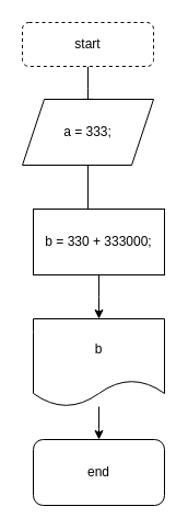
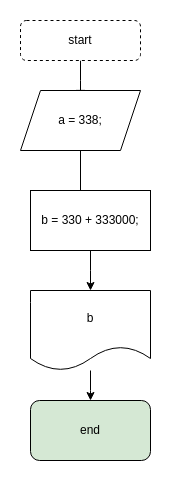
- <mxCell id="5" value="a = 333;&lt;br&gt;" style="shape=parallelogram;perimeter=parallelogramPerimeter;whiteSpace=wrap;html=1;fixedSize=1;" vertex="1" parent="1"><mxGeometry x="20" y="90" width="120" height="60" as="geometry" /></mxCell>
+ <mxCell id="5" value="a = 338;&lt;br&gt;" style="shape=parallelogram;perimeter=parallelogramPerimeter;whiteSpace=wrap;html=1;fixedSize=1;" vertex="1" parent="1"><mxGeometry x="20" y="90" width="120" height="60" as="geometry" /></mxCell>
- <mxCell id="10" value="end&lt;br&gt;" style="rounded=1;whiteSpace=wrap;html=1;" vertex="1" parent="1"><mxGeometry x="30" y="400" width="120" height="60" as="geometry" /></mxCell>
+ <mxCell id="10" value="end&lt;br&gt;" style="rounded=1;whiteSpace=wrap;html=1;fillColor=#d5e8d4;" vertex="1" parent="1"><mxGeometry x="30" y="400" width="120" height="60" as="geometry" /></mxCell>
